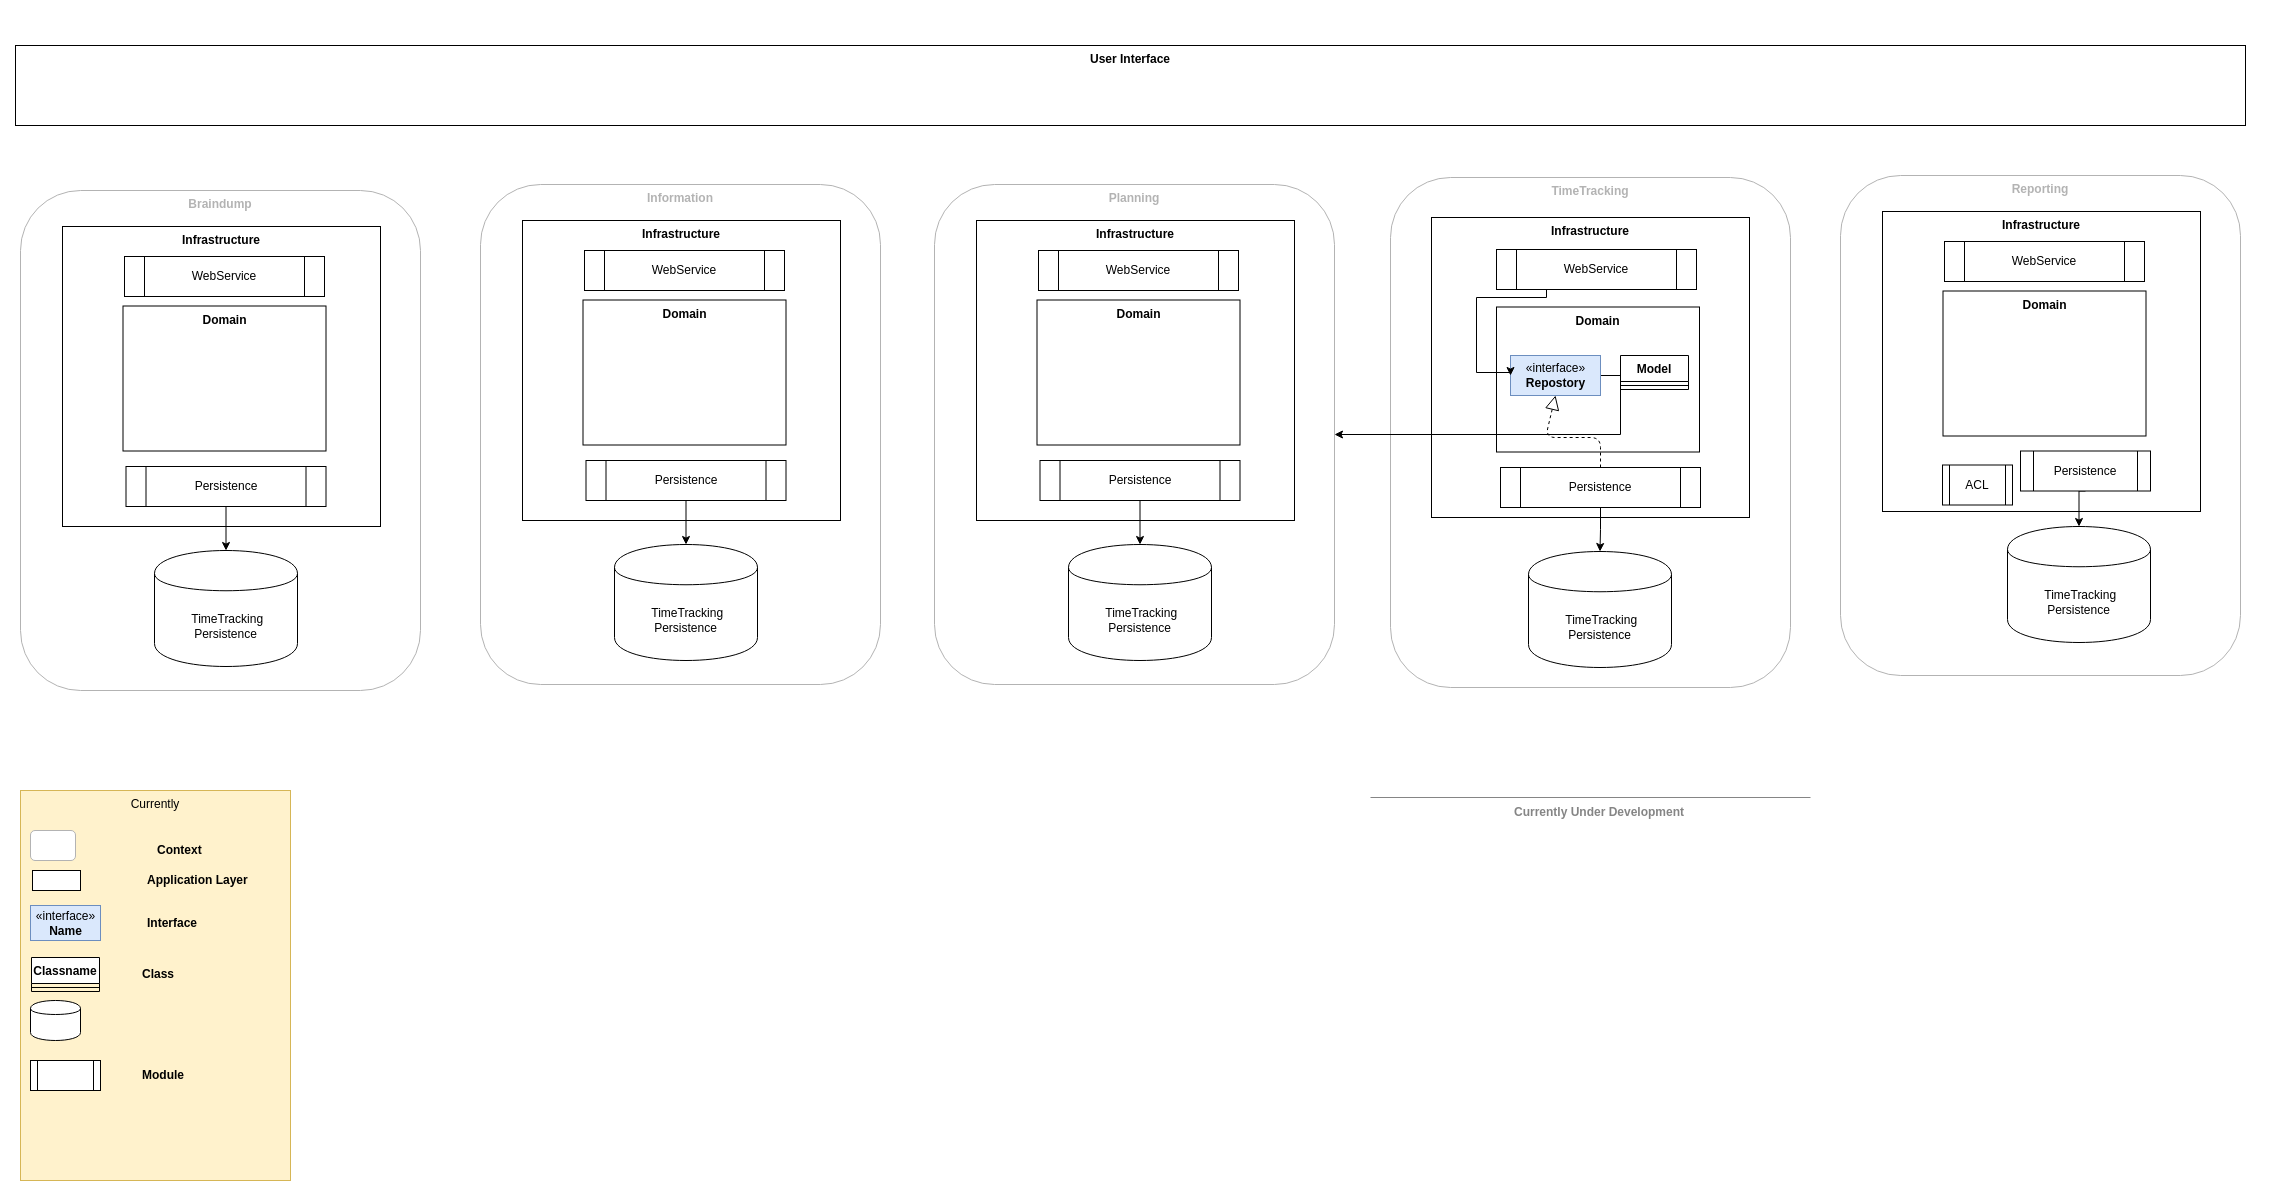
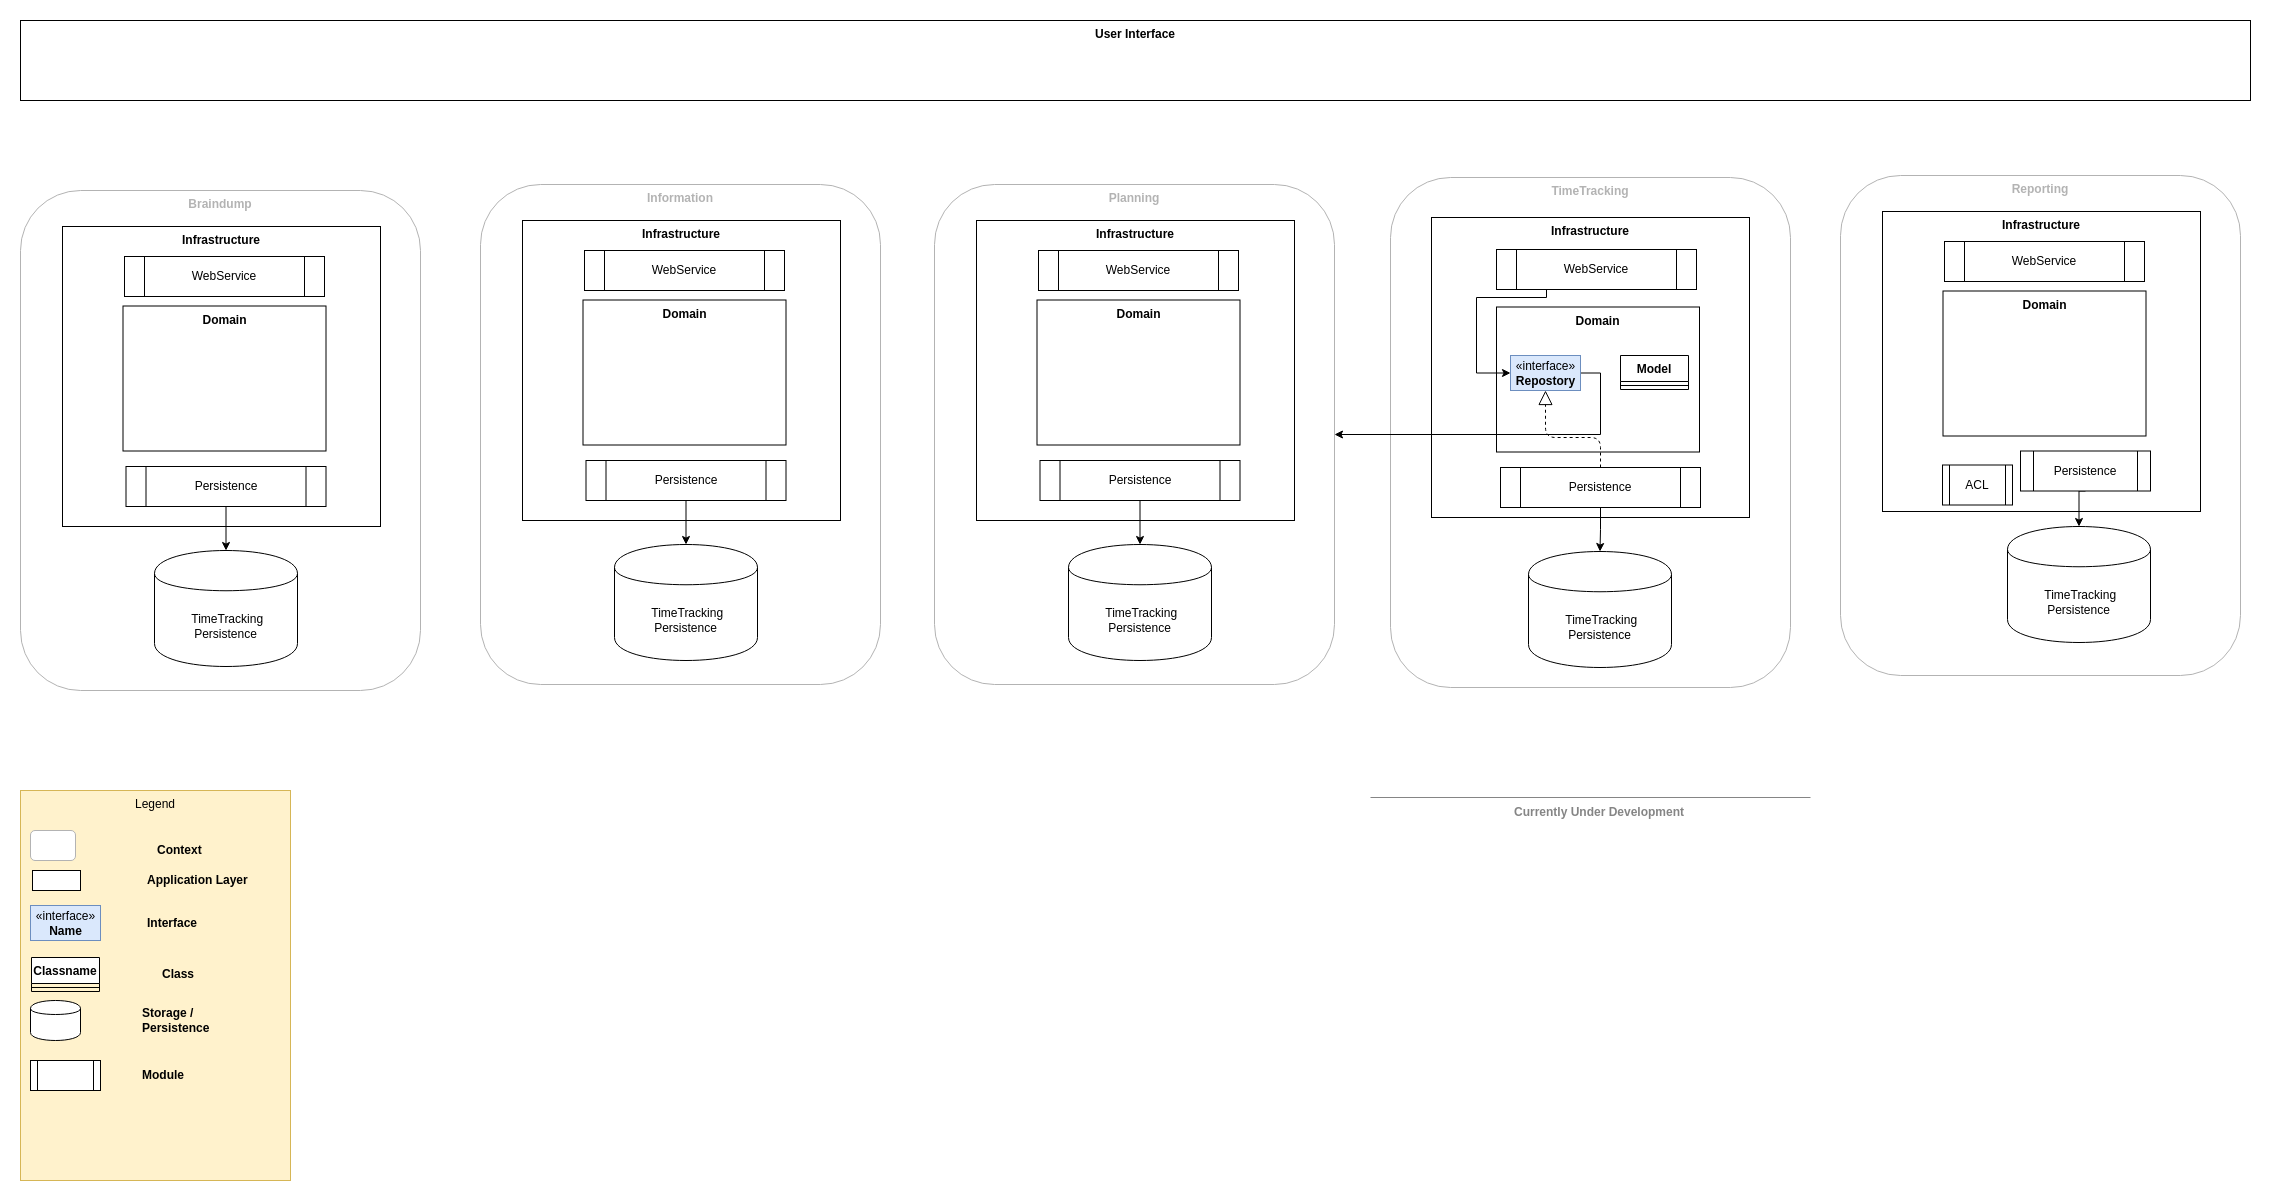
- <mxCell id="15" value="User Interface" style="rounded=0;whiteSpace=wrap;html=1;verticalAlign=top;fontStyle=1" parent="1" vertex="1"><mxGeometry x="15" y="45" width="2230" height="80" as="geometry" /></mxCell>
+ <mxCell id="15" value="User Interface" style="rounded=0;whiteSpace=wrap;html=1;verticalAlign=top;fontStyle=1" parent="1" vertex="1"><mxGeometry x="20" y="20" width="2230" height="80" as="geometry" /></mxCell>
- <mxCell id="31" value="«interface»&lt;br&gt;&lt;b&gt;Repostory&lt;br&gt;&lt;/b&gt;" style="html=1;fillColor=#dae8fc;strokeColor=#6c8ebf;" parent="1" vertex="1"><mxGeometry x="1510" y="355" width="90" height="40" as="geometry" /></mxCell>
+ <mxCell id="31" value="«interface»&lt;br&gt;&lt;b&gt;Repostory&lt;br&gt;&lt;/b&gt;" style="html=1;fillColor=#dae8fc;strokeColor=#6c8ebf;" parent="1" vertex="1"><mxGeometry x="1510" y="355" width="70" height="35" as="geometry" /></mxCell>
- <mxCell id="2" value="Currently" style="rounded=0;whiteSpace=wrap;html=1;verticalAlign=top;fillColor=#fff2cc;strokeColor=#d6b656;" parent="1" vertex="1"><mxGeometry x="20" y="790" width="270" height="390" as="geometry" /></mxCell>
+ <mxCell id="2" value="Legend" style="rounded=0;whiteSpace=wrap;html=1;verticalAlign=top;fillColor=#fff2cc;strokeColor=#d6b656;" parent="1" vertex="1"><mxGeometry x="20" y="790" width="270" height="390" as="geometry" /></mxCell>
- <mxCell id="14" value="Class" style="text;html=1;align=left;verticalAlign=middle;whiteSpace=wrap;rounded=0;fontStyle=1" parent="1" vertex="1"><mxGeometry x="140" y="964" width="110" height="20" as="geometry" /></mxCell>
+ <mxCell id="14" value="Class" style="text;html=1;align=left;verticalAlign=middle;whiteSpace=wrap;rounded=0;fontStyle=1" parent="1" vertex="1"><mxGeometry x="160" y="964" width="110" height="20" as="geometry" /></mxCell>
+ <mxCell id="17" value="Storage / Persistence" style="text;html=1;align=left;verticalAlign=middle;whiteSpace=wrap;rounded=0;fontStyle=1" parent="1" vertex="1"><mxGeometry x="140" y="1010" width="110" height="20" as="geometry" /></mxCell>
